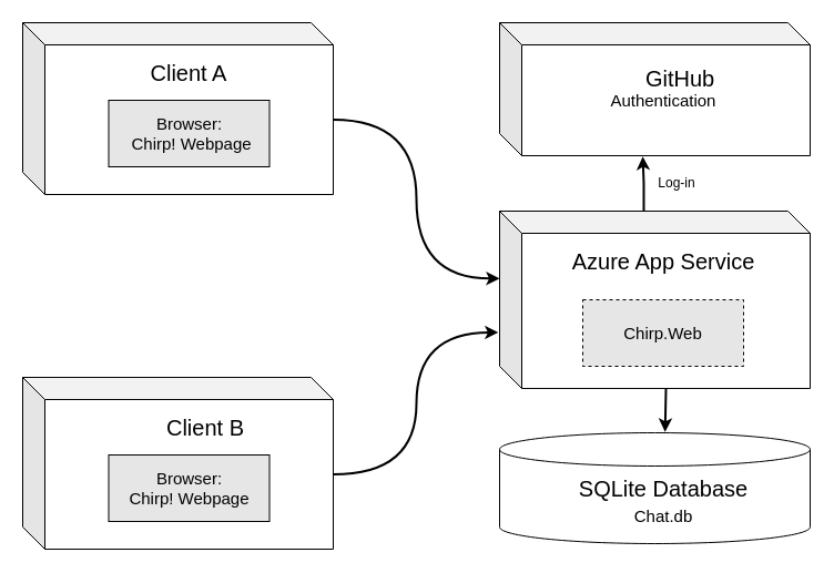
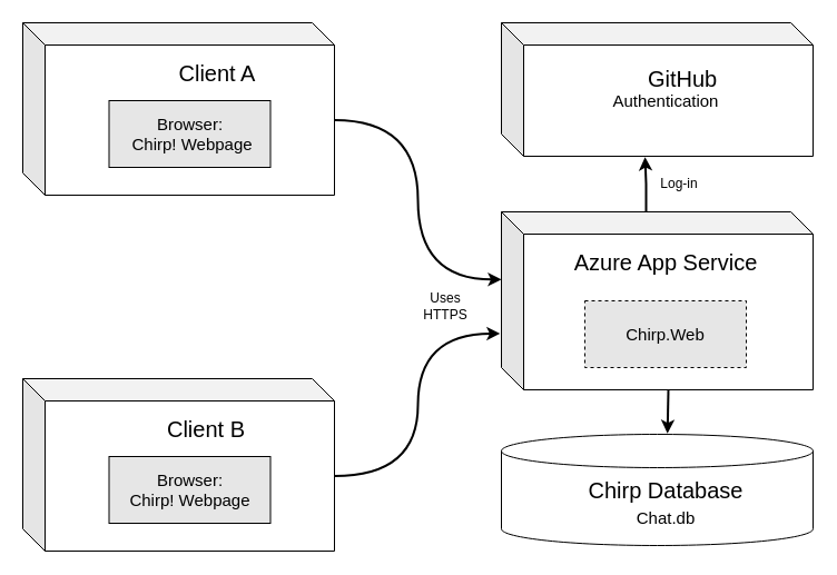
- <mxCell id="4" value="&lt;font color=&quot;#000000&quot; style=&quot;font-size: 20px;&quot;&gt;Client A&lt;/font&gt;" style="text;html=1;align=center;verticalAlign=middle;whiteSpace=wrap;rounded=0;strokeColor=none;" parent="1" vertex="1"><mxGeometry x="130" y="50" width="80" height="30" as="geometry" /></mxCell>
+ <mxCell id="4" value="&lt;font color=&quot;#000000&quot; style=&quot;font-size: 20px;&quot;&gt;Client A&lt;/font&gt;" style="text;html=1;align=center;verticalAlign=middle;whiteSpace=wrap;rounded=0;strokeColor=none;" parent="1" vertex="1"><mxGeometry x="155" y="50" width="80" height="30" as="geometry" /></mxCell>
+ <mxCell id="22" value="Uses HTTPS" style="text;html=1;align=center;verticalAlign=middle;whiteSpace=wrap;rounded=0;" parent="1" vertex="1"><mxGeometry x="370" y="260" width="60" height="30" as="geometry" /></mxCell>
- <mxCell id="15" value="&lt;span style=&quot;font-size: 20px;&quot;&gt;SQLite Database&lt;/span&gt;" style="text;html=1;align=center;verticalAlign=middle;whiteSpace=wrap;rounded=0;strokeColor=none;" parent="1" vertex="1"><mxGeometry x="507.5" y="425" width="180" height="30" as="geometry" /></mxCell>
+ <mxCell id="15" value="&lt;span style=&quot;font-size: 20px;&quot;&gt;Chirp Database&lt;/span&gt;" style="text;html=1;align=center;verticalAlign=middle;whiteSpace=wrap;rounded=0;strokeColor=none;" parent="1" vertex="1"><mxGeometry x="507.5" y="425" width="180" height="30" as="geometry" /></mxCell>
